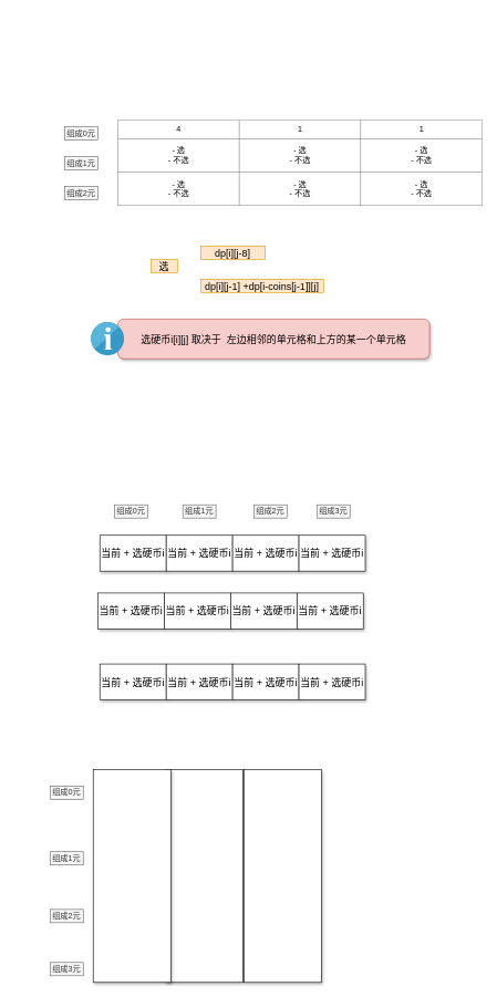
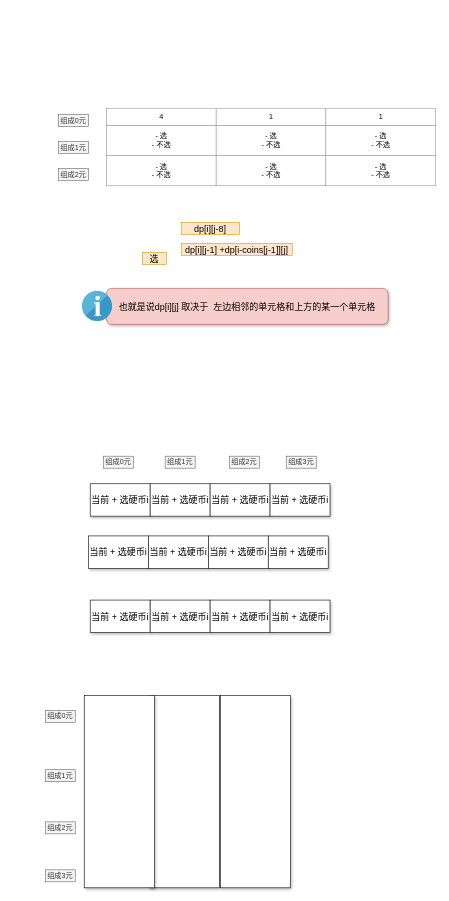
- <mxCell id="13" value="选" style="text;html=1;strokeColor=#d79b00;fillColor=#ffe6cc;align=center;verticalAlign=middle;whiteSpace=wrap;rounded=0;fontSize=15;" vertex="1" parent="1"><mxGeometry x="227" y="390" width="40" height="20" as="geometry" /></mxCell>
+ <mxCell id="13" value="选" style="text;html=1;strokeColor=#d79b00;fillColor=#ffe6cc;align=center;verticalAlign=middle;whiteSpace=wrap;rounded=0;fontSize=15;" vertex="1" parent="1"><mxGeometry x="237" y="420" width="40" height="20" as="geometry" /></mxCell>
- <mxCell id="14" value="&lt;div style=&quot;font-size: 15px;&quot;&gt;&lt;span style=&quot;font-size: 15px;&quot;&gt;dp&lt;/span&gt;[&lt;span style=&quot;font-size: 15px;&quot;&gt;i&lt;/span&gt;][&lt;span style=&quot;font-size: 15px;&quot;&gt;j&lt;/span&gt;&lt;span style=&quot;font-size: 15px;&quot;&gt;-&lt;/span&gt;&lt;span style=&quot;font-size: 15px;&quot;&gt;1&lt;/span&gt;] &lt;span style=&quot;font-size: 15px;&quot;&gt;+&lt;/span&gt;&lt;span style=&quot;font-size: 15px;&quot;&gt;dp&lt;/span&gt;[&lt;span style=&quot;font-size: 15px;&quot;&gt;i&lt;/span&gt;&lt;span style=&quot;font-size: 15px;&quot;&gt;-&lt;/span&gt;&lt;span style=&quot;font-size: 15px;&quot;&gt;coins&lt;/span&gt;[&lt;span style=&quot;font-size: 15px;&quot;&gt;j&lt;/span&gt;&lt;span style=&quot;font-size: 15px;&quot;&gt;-&lt;/span&gt;&lt;span style=&quot;font-size: 15px;&quot;&gt;1&lt;/span&gt;]][&lt;span style=&quot;font-size: 15px;&quot;&gt;j&lt;/span&gt;]&lt;/div&gt;" style="text;html=1;strokeColor=#d79b00;fillColor=#ffe6cc;align=center;verticalAlign=middle;whiteSpace=wrap;rounded=0;fontSize=15;" vertex="1" parent="1"><mxGeometry x="302" y="420" width="185" height="20" as="geometry" /></mxCell>
+ <mxCell id="14" value="&lt;div style=&quot;font-size: 15px;&quot;&gt;&lt;span style=&quot;font-size: 15px;&quot;&gt;dp&lt;/span&gt;[&lt;span style=&quot;font-size: 15px;&quot;&gt;i&lt;/span&gt;][&lt;span style=&quot;font-size: 15px;&quot;&gt;j&lt;/span&gt;&lt;span style=&quot;font-size: 15px;&quot;&gt;-&lt;/span&gt;&lt;span style=&quot;font-size: 15px;&quot;&gt;1&lt;/span&gt;] &lt;span style=&quot;font-size: 15px;&quot;&gt;+&lt;/span&gt;&lt;span style=&quot;font-size: 15px;&quot;&gt;dp&lt;/span&gt;[&lt;span style=&quot;font-size: 15px;&quot;&gt;i&lt;/span&gt;&lt;span style=&quot;font-size: 15px;&quot;&gt;-&lt;/span&gt;&lt;span style=&quot;font-size: 15px;&quot;&gt;coins&lt;/span&gt;[&lt;span style=&quot;font-size: 15px;&quot;&gt;j&lt;/span&gt;&lt;span style=&quot;font-size: 15px;&quot;&gt;-&lt;/span&gt;&lt;span style=&quot;font-size: 15px;&quot;&gt;1&lt;/span&gt;]][&lt;span style=&quot;font-size: 15px;&quot;&gt;j&lt;/span&gt;]&lt;/div&gt;" style="text;html=1;strokeColor=#d79b00;fillColor=#ffe6cc;align=center;verticalAlign=middle;whiteSpace=wrap;rounded=0;fontSize=15;" vertex="1" parent="1"><mxGeometry x="302" y="405" width="185" height="20" as="geometry" /></mxCell>
- <mxCell id="15" value="选硬币i[i][j] 取决于&amp;nbsp; 左边相邻的单元格和上方的某一个单元格" style="text;html=1;strokeColor=#b85450;fillColor=#f8cecc;align=center;verticalAlign=middle;whiteSpace=wrap;rounded=1;fontSize=15;shadow=1;glass=0;comic=0;" vertex="1" parent="1"><mxGeometry x="177" y="480" width="470" height="60" as="geometry" /></mxCell>
+ <mxCell id="15" value="也就是说dp[i][j] 取决于&amp;nbsp; 左边相邻的单元格和上方的某一个单元格" style="text;html=1;strokeColor=#b85450;fillColor=#f8cecc;align=center;verticalAlign=middle;whiteSpace=wrap;rounded=1;fontSize=15;shadow=1;glass=0;comic=0;" vertex="1" parent="1"><mxGeometry x="177" y="480" width="470" height="60" as="geometry" /></mxCell>
